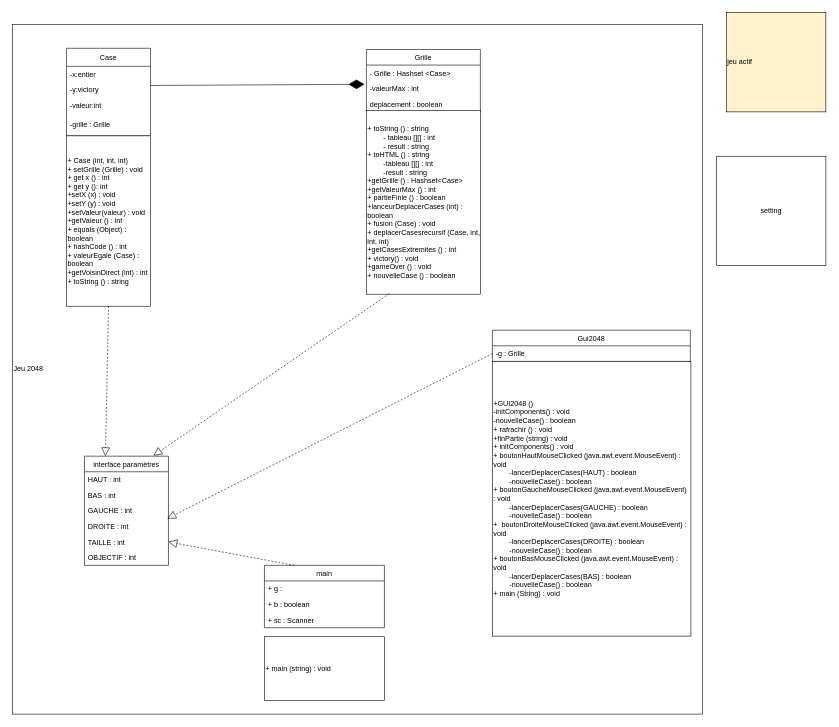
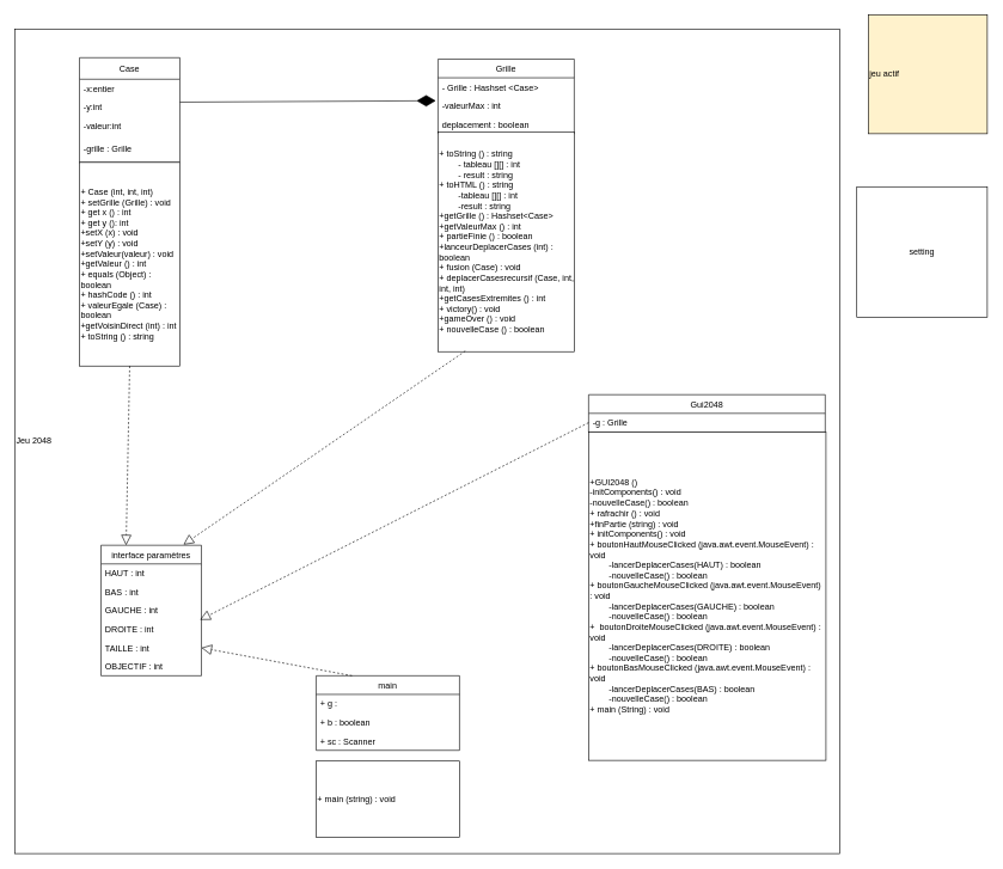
- <mxCell id="5" value="-y:victory" style="text;strokeColor=none;fillColor=none;align=left;verticalAlign=top;spacingLeft=4;spacingRight=4;overflow=hidden;rotatable=0;points=[[0,0.5],[1,0.5]];portConstraint=eastwest;" parent="3" vertex="1"><mxGeometry y="56" width="140" height="26" as="geometry" /></mxCell>
+ <mxCell id="5" value="-y:int" style="text;strokeColor=none;fillColor=none;align=left;verticalAlign=top;spacingLeft=4;spacingRight=4;overflow=hidden;rotatable=0;points=[[0,0.5],[1,0.5]];portConstraint=eastwest;" parent="3" vertex="1"><mxGeometry y="56" width="140" height="26" as="geometry" /></mxCell>
